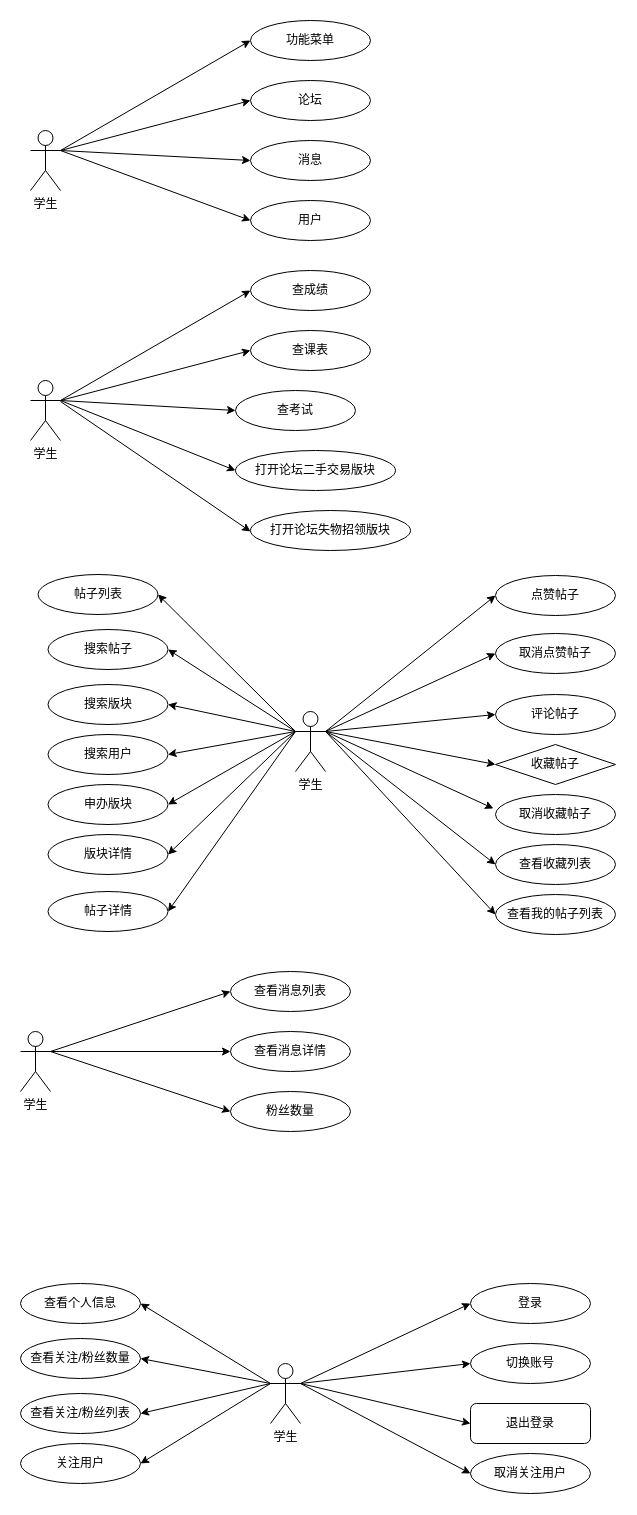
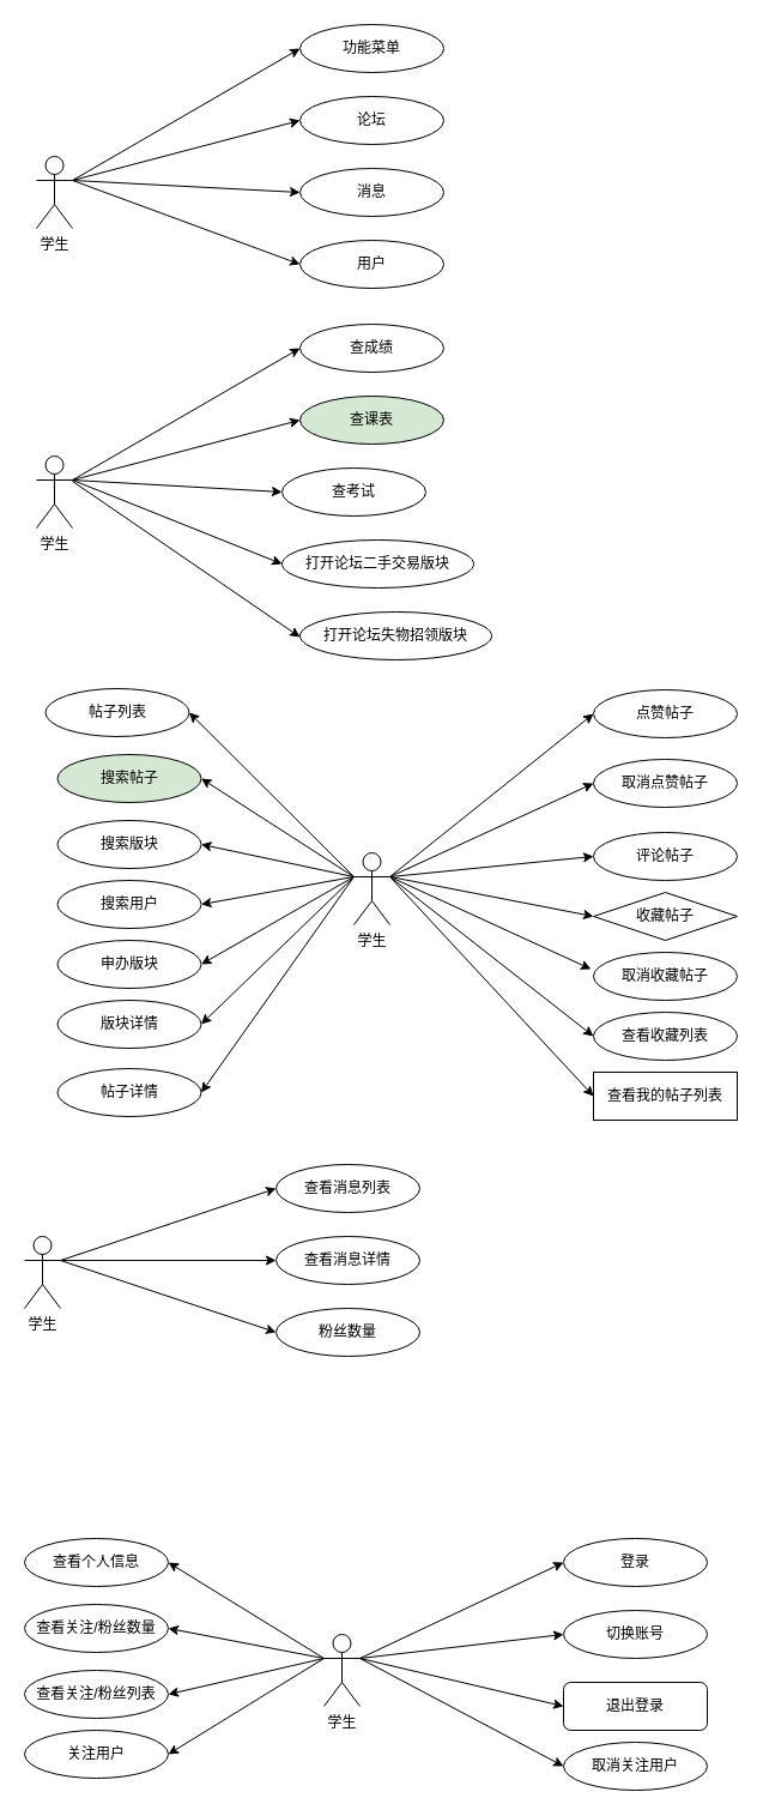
- <mxCell id="14" value="查课表" style="ellipse;whiteSpace=wrap;html=1;" parent="1" vertex="1"><mxGeometry x="250" y="330" width="120" height="40" as="geometry" /></mxCell>
+ <mxCell id="14" value="查课表" style="ellipse;whiteSpace=wrap;html=1;fillColor=#d5e8d4;" parent="1" vertex="1"><mxGeometry x="250" y="330" width="120" height="40" as="geometry" /></mxCell>
- <mxCell id="54" value="搜索帖子" style="ellipse;whiteSpace=wrap;html=1;" vertex="1" parent="1"><mxGeometry x="47.5" y="629" width="120" height="40" as="geometry" /></mxCell>
+ <mxCell id="54" value="搜索帖子" style="ellipse;whiteSpace=wrap;html=1;fillColor=#d5e8d4;" vertex="1" parent="1"><mxGeometry x="47.5" y="629" width="120" height="40" as="geometry" /></mxCell>
- <mxCell id="73" value="查看我的帖子列表" style="ellipse;whiteSpace=wrap;html=1;" vertex="1" parent="1"><mxGeometry x="495" y="894" width="120" height="40" as="geometry" /></mxCell>
+ <mxCell id="73" value="查看我的帖子列表" style="whiteSpace=wrap;html=1;rounded=0;" vertex="1" parent="1"><mxGeometry x="495" y="894" width="120" height="40" as="geometry" /></mxCell>
